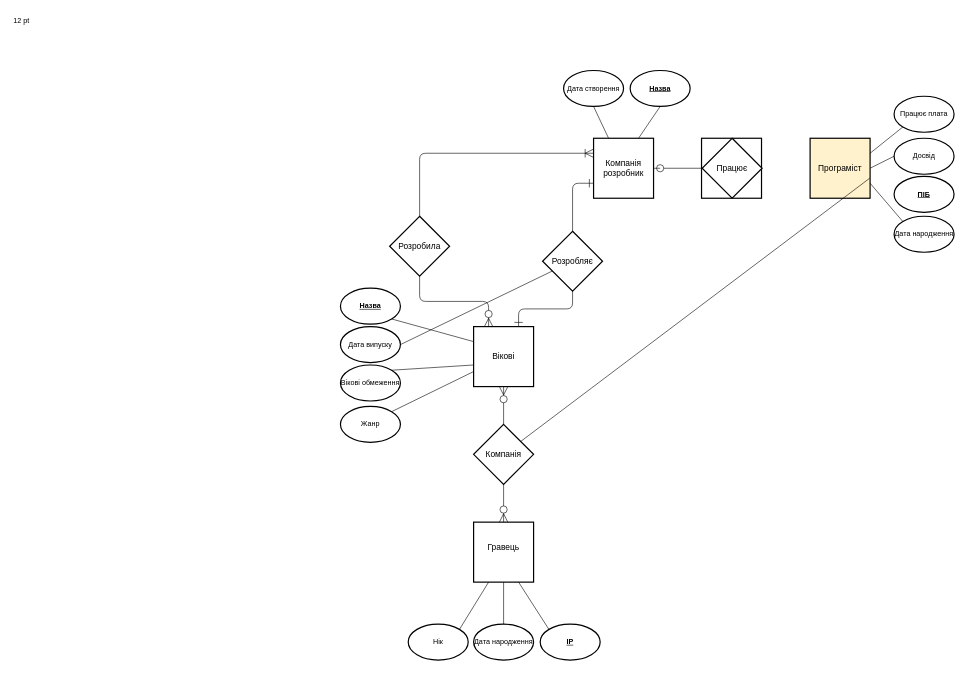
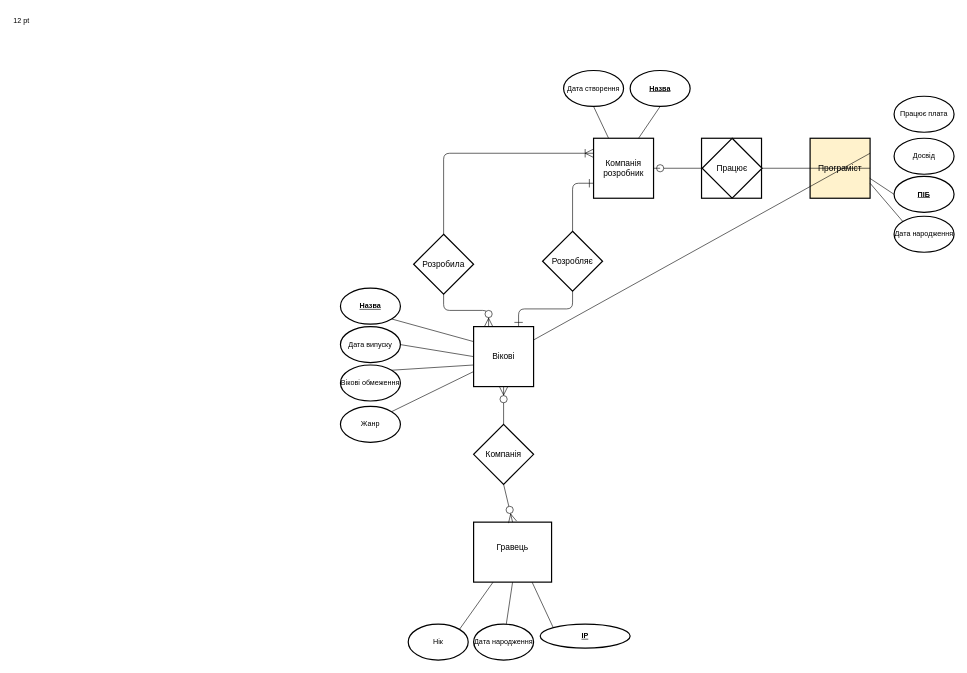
- <mxCell id="26" value="" style="endArrow=none;html=1;exitX=1;exitY=0.25;exitDx=0;exitDy=0;entryX=0.145;entryY=0.855;entryDx=0;entryDy=0;entryPerimeter=0;" parent="1" source="4" target="25" edge="1"><mxGeometry width="50" height="50" relative="1" as="geometry"><mxPoint x="1420" y="250" as="sourcePoint" /><mxPoint x="1470" y="200" as="targetPoint" /></mxGeometry></mxCell>
+ <mxCell id="26" value="" style="endArrow=none;html=1;exitX=1;exitY=0.25;exitDx=0;exitDy=0;" parent="1" source="4" target="5" edge="1"><mxGeometry width="50" height="50" relative="1" as="geometry"><mxPoint x="1420" y="250" as="sourcePoint" /><mxPoint x="1470" y="200" as="targetPoint" /></mxGeometry></mxCell>
- <mxCell id="27" value="" style="endArrow=none;html=1;exitX=1;exitY=0.5;exitDx=0;exitDy=0;entryX=0;entryY=0.5;entryDx=0;entryDy=0;entryPerimeter=0;" parent="1" source="4" target="15" edge="1"><mxGeometry width="50" height="50" relative="1" as="geometry"><mxPoint x="1590" y="390" as="sourcePoint" /><mxPoint x="1640" y="340" as="targetPoint" /></mxGeometry></mxCell>
+ <mxCell id="27" value="" style="endArrow=none;html=1;exitX=1;exitY=0.5;exitDx=0;exitDy=0;" parent="1" source="4" target="8" edge="1"><mxGeometry width="50" height="50" relative="1" as="geometry"><mxPoint x="1590" y="390" as="sourcePoint" /><mxPoint x="1640" y="340" as="targetPoint" /></mxGeometry></mxCell>
- <mxCell id="6" value="Розробила" style="shape=rhombus;strokeWidth=2;fontSize=17;perimeter=rhombusPerimeter;whiteSpace=wrap;html=1;align=center;fontSize=14;" parent="1" vertex="1"><mxGeometry x="649" y="360" width="100" height="100" as="geometry" /></mxCell>
+ <mxCell id="6" value="Розробила" style="shape=rhombus;strokeWidth=2;fontSize=17;perimeter=rhombusPerimeter;whiteSpace=wrap;html=1;align=center;fontSize=14;" parent="1" vertex="1"><mxGeometry x="689" y="390" width="100" height="100" as="geometry" /></mxCell>
- <mxCell id="20" value="" style="endArrow=none;html=1;exitX=1;exitY=0.5;exitDx=0;exitDy=0;exitPerimeter=0;" parent="1" source="17" target="7" edge="1"><mxGeometry width="50" height="50" relative="1" as="geometry"><mxPoint x="740" y="670" as="sourcePoint" /><mxPoint x="790" y="620" as="targetPoint" /></mxGeometry></mxCell>
+ <mxCell id="20" value="" style="endArrow=none;html=1;exitX=1;exitY=0.5;exitDx=0;exitDy=0;exitPerimeter=0;entryX=0;entryY=0.5;entryDx=0;entryDy=0;" parent="1" source="17" target="5" edge="1"><mxGeometry width="50" height="50" relative="1" as="geometry"><mxPoint x="740" y="670" as="sourcePoint" /><mxPoint x="790" y="620" as="targetPoint" /></mxGeometry></mxCell>
- <mxCell id="28" value="" style="endArrow=none;html=1;exitX=0.994;exitY=0.666;exitDx=0;exitDy=0;exitPerimeter=0;" parent="1" source="4" target="9" edge="1"><mxGeometry width="50" height="50" relative="1" as="geometry"><mxPoint x="1420" y="400" as="sourcePoint" /><mxPoint x="1470" y="350" as="targetPoint" /></mxGeometry></mxCell>
+ <mxCell id="28" value="" style="endArrow=none;html=1;entryX=0;entryY=0.5;entryDx=0;entryDy=0;entryPerimeter=0;exitX=0.994;exitY=0.666;exitDx=0;exitDy=0;exitPerimeter=0;" parent="1" source="4" target="14" edge="1"><mxGeometry width="50" height="50" relative="1" as="geometry"><mxPoint x="1420" y="400" as="sourcePoint" /><mxPoint x="1470" y="350" as="targetPoint" /></mxGeometry></mxCell>
- <mxCell id="10" value="&lt;div&gt;Гравець&lt;/div&gt;&lt;div&gt;&lt;br&gt;&lt;/div&gt;" style="strokeWidth=2;whiteSpace=wrap;html=1;align=center;fontSize=14;" parent="1" vertex="1"><mxGeometry x="789" y="870" width="100" height="100" as="geometry" /></mxCell>
+ <mxCell id="10" value="&lt;div&gt;Гравець&lt;/div&gt;&lt;div&gt;&lt;br&gt;&lt;/div&gt;" style="strokeWidth=2;whiteSpace=wrap;html=1;align=center;fontSize=14;" parent="1" vertex="1"><mxGeometry x="789" y="870" width="130" height="100" as="geometry" /></mxCell>
- <mxCell id="13" value="&lt;u&gt;&lt;b&gt;IP&lt;/b&gt;&lt;/u&gt;" style="strokeWidth=2;html=1;shape=mxgraph.flowchart.start_1;whiteSpace=wrap;" parent="1" vertex="1"><mxGeometry x="900" y="1040" width="100" height="60" as="geometry" /></mxCell>
+ <mxCell id="13" value="&lt;u&gt;&lt;b&gt;IP&lt;/b&gt;&lt;/u&gt;" style="strokeWidth=2;html=1;shape=mxgraph.flowchart.start_1;whiteSpace=wrap;" parent="1" vertex="1"><mxGeometry x="900" y="1040" width="150" height="40" as="geometry" /></mxCell>
